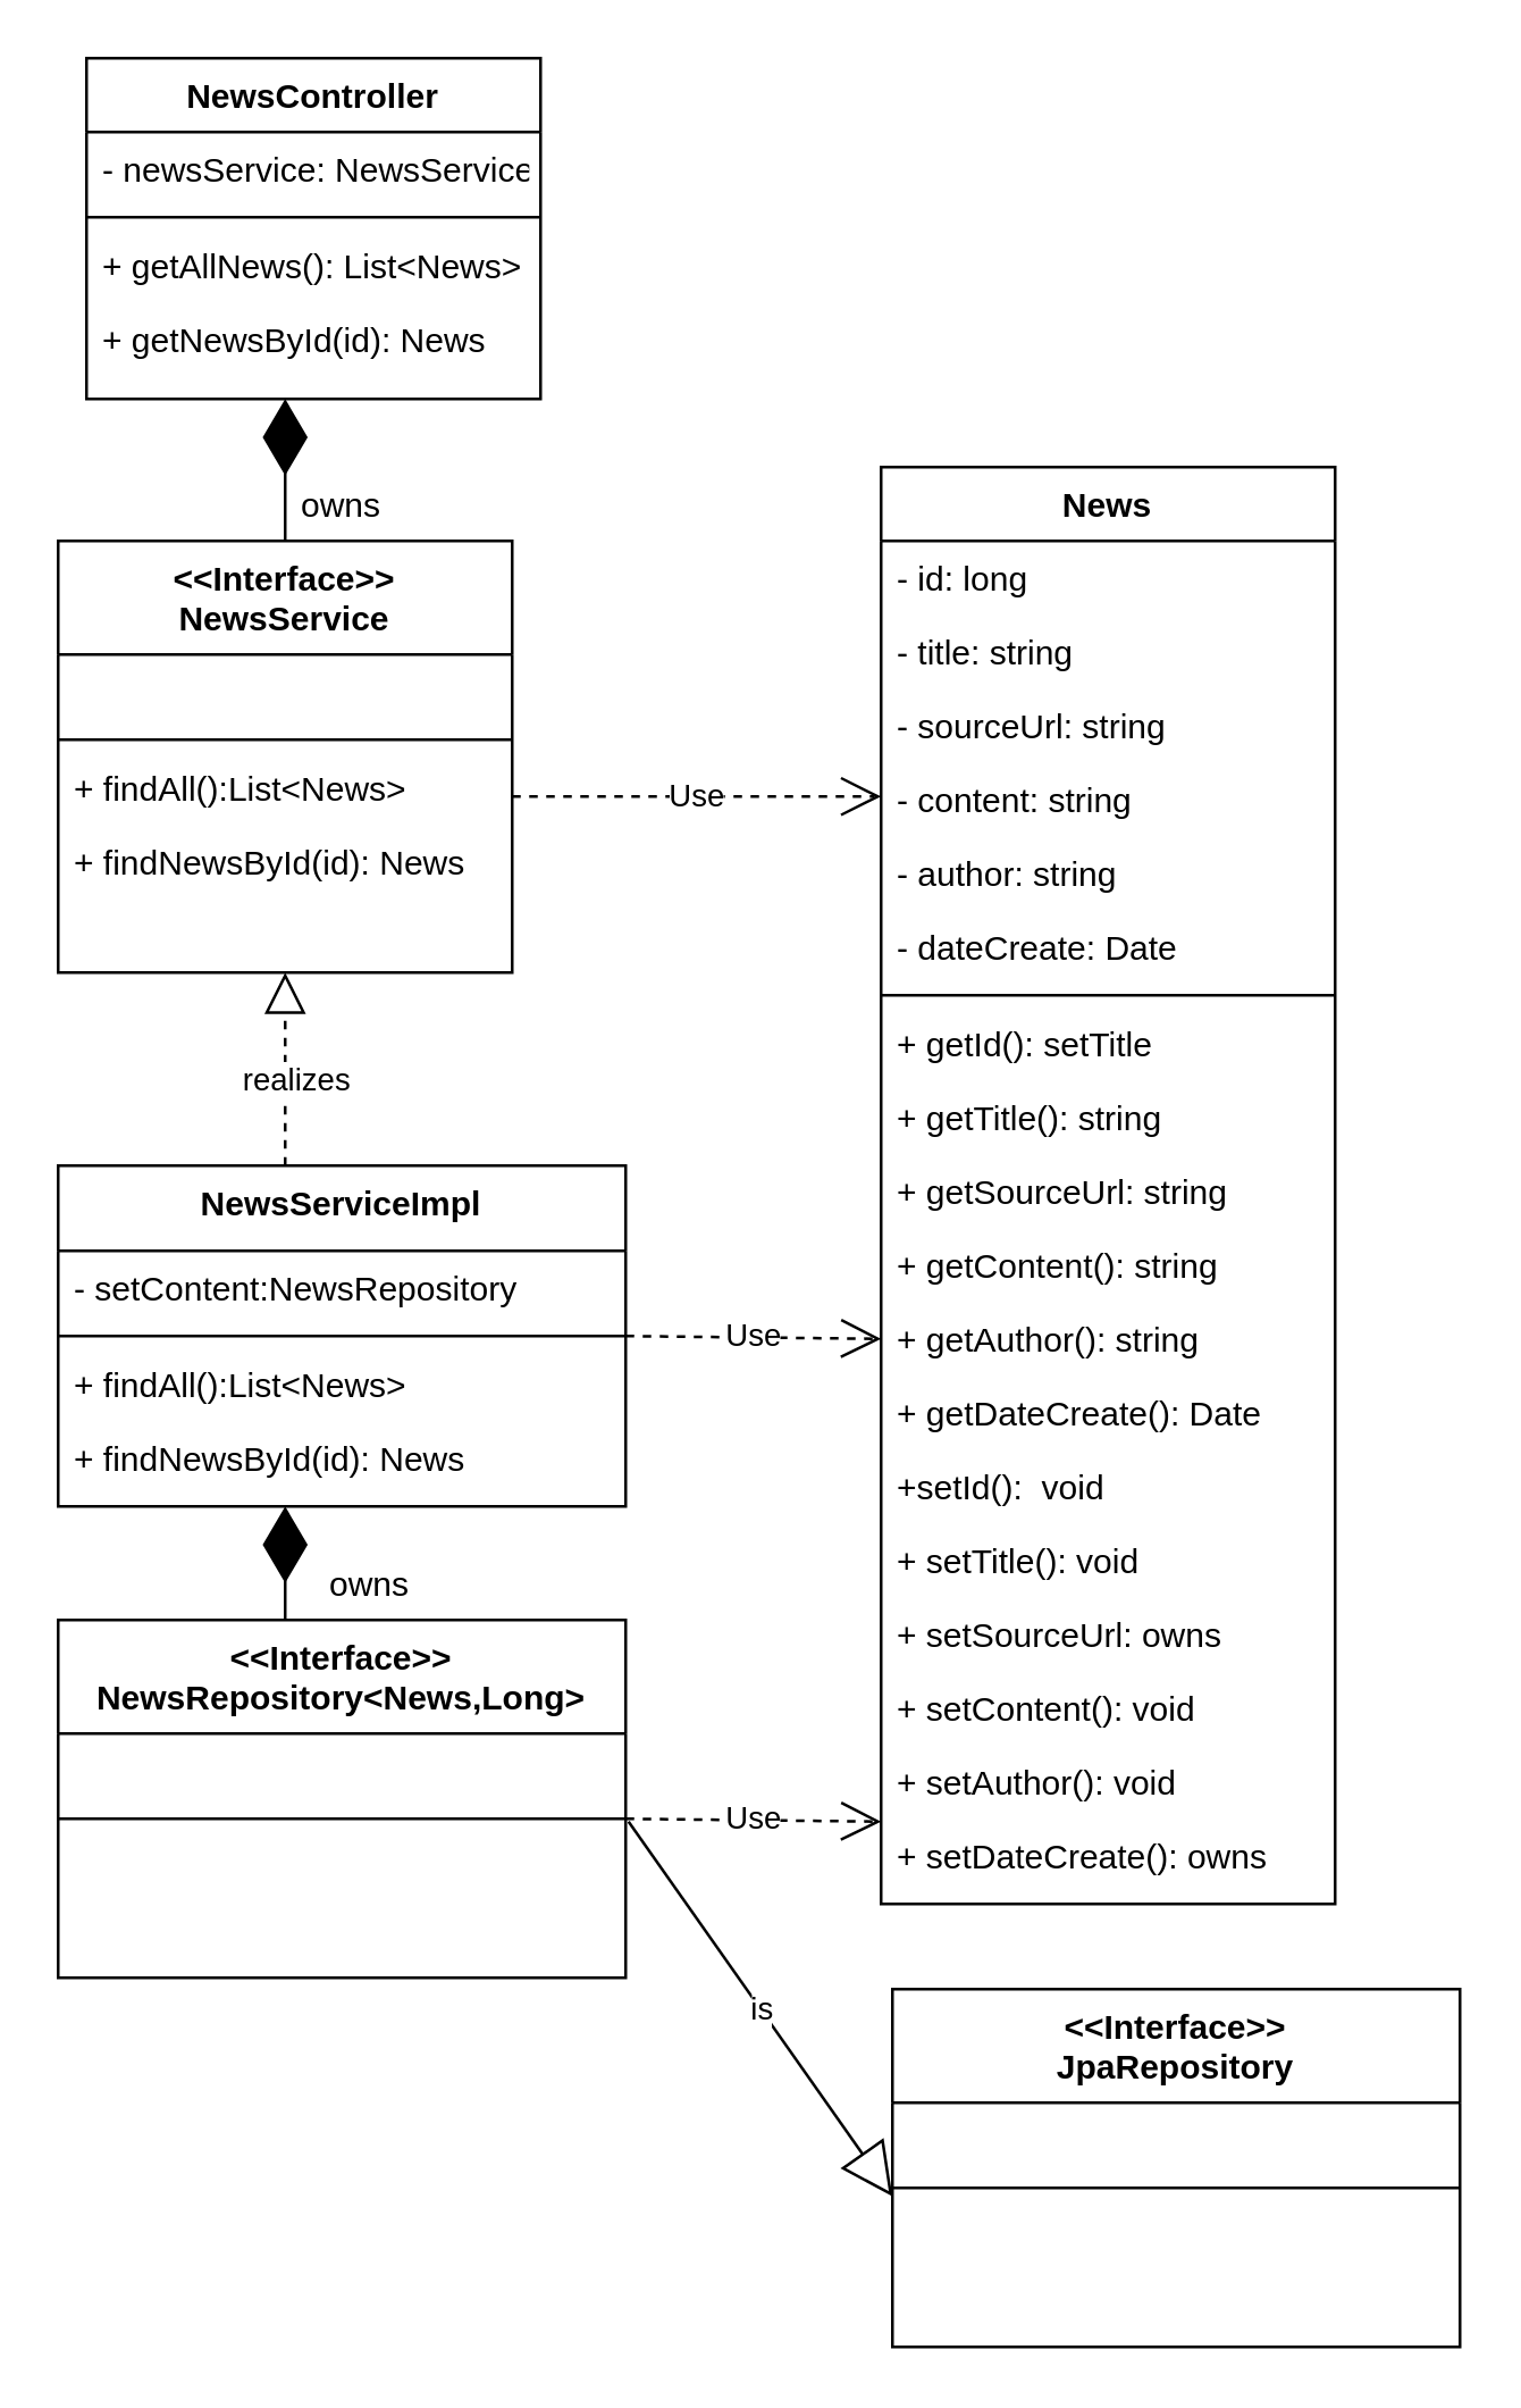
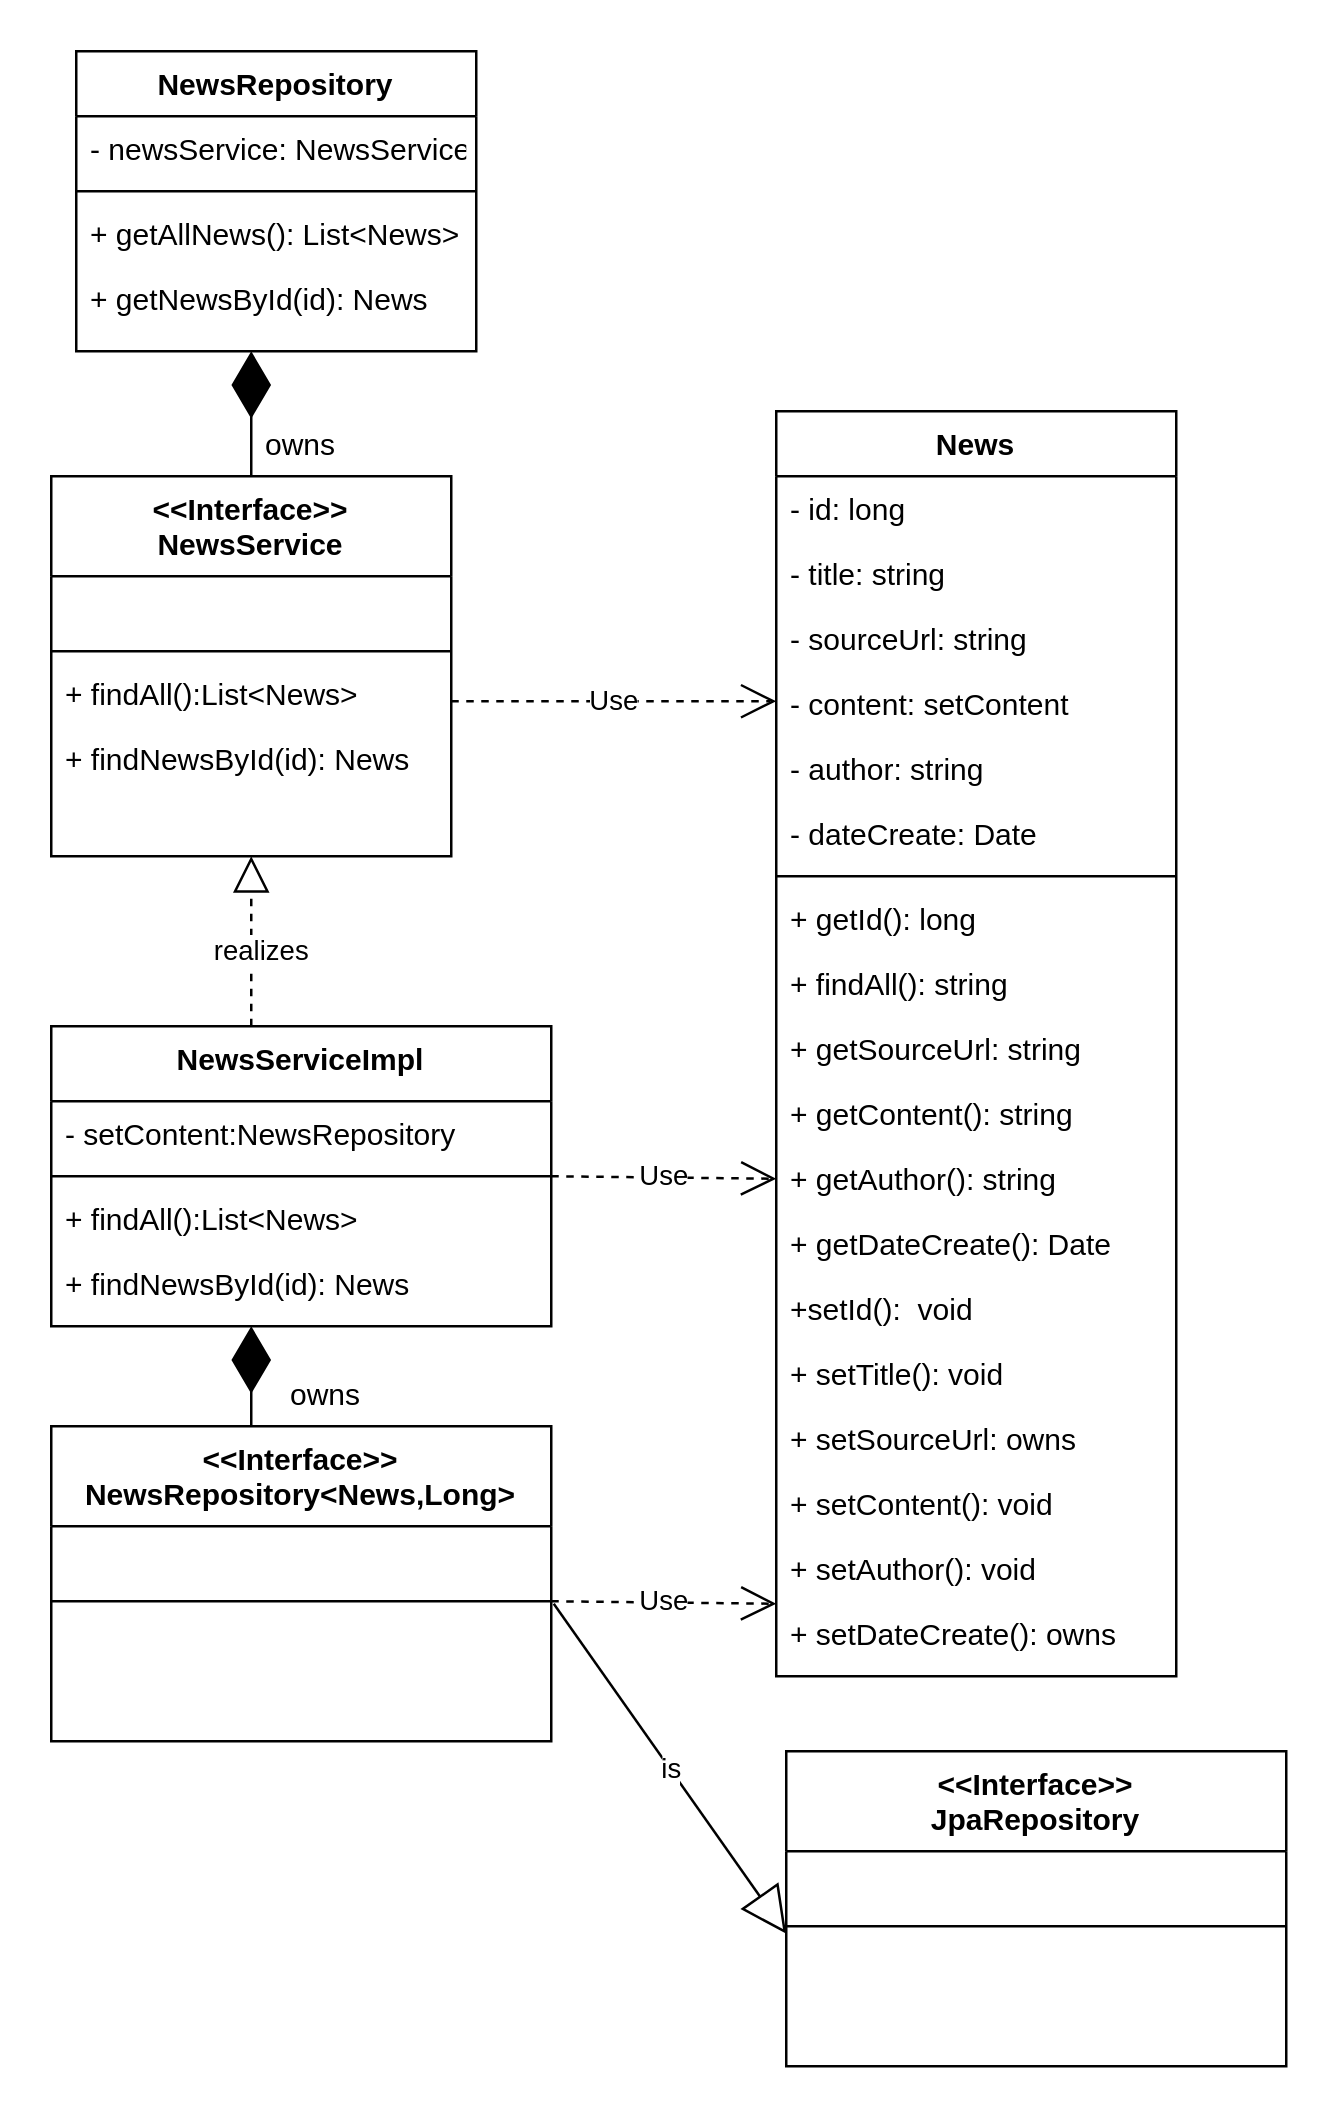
- <mxCell id="2" value="NewsController" style="swimlane;fontStyle=1;align=center;verticalAlign=top;childLayout=stackLayout;horizontal=1;startSize=26;horizontalStack=0;resizeParent=1;resizeLast=0;collapsible=1;marginBottom=0;rounded=0;shadow=0;strokeWidth=1;" parent="1" vertex="1"><mxGeometry x="30" y="20" width="160" height="120" as="geometry"><mxRectangle x="230" y="140" width="160" height="26" as="alternateBounds" /></mxGeometry></mxCell>
+ <mxCell id="2" value="NewsRepository" style="swimlane;fontStyle=1;align=center;verticalAlign=top;childLayout=stackLayout;horizontal=1;startSize=26;horizontalStack=0;resizeParent=1;resizeLast=0;collapsible=1;marginBottom=0;rounded=0;shadow=0;strokeWidth=1;" parent="1" vertex="1"><mxGeometry x="30" y="20" width="160" height="120" as="geometry"><mxRectangle x="230" y="140" width="160" height="26" as="alternateBounds" /></mxGeometry></mxCell>
- <mxCell id="16" value="- content: string" style="text;align=left;verticalAlign=top;spacingLeft=4;spacingRight=4;overflow=hidden;rotatable=0;points=[[0,0.5],[1,0.5]];portConstraint=eastwest;rounded=0;shadow=0;html=0;" parent="12" vertex="1"><mxGeometry y="104" width="160" height="26" as="geometry" /></mxCell>
+ <mxCell id="16" value="- content: setContent" style="text;align=left;verticalAlign=top;spacingLeft=4;spacingRight=4;overflow=hidden;rotatable=0;points=[[0,0.5],[1,0.5]];portConstraint=eastwest;rounded=0;shadow=0;html=0;" parent="12" vertex="1"><mxGeometry y="104" width="160" height="26" as="geometry" /></mxCell>
- <mxCell id="20" value="+ getId(): setTitle" style="text;align=left;verticalAlign=top;spacingLeft=4;spacingRight=4;overflow=hidden;rotatable=0;points=[[0,0.5],[1,0.5]];portConstraint=eastwest;" parent="12" vertex="1"><mxGeometry y="190" width="160" height="26" as="geometry" /></mxCell>
+ <mxCell id="20" value="+ getId(): long" style="text;align=left;verticalAlign=top;spacingLeft=4;spacingRight=4;overflow=hidden;rotatable=0;points=[[0,0.5],[1,0.5]];portConstraint=eastwest;" parent="12" vertex="1"><mxGeometry y="190" width="160" height="26" as="geometry" /></mxCell>
- <mxCell id="21" value="+ getTitle(): string" style="text;align=left;verticalAlign=top;spacingLeft=4;spacingRight=4;overflow=hidden;rotatable=0;points=[[0,0.5],[1,0.5]];portConstraint=eastwest;rounded=0;shadow=0;html=0;" vertex="1" parent="12"><mxGeometry y="216" width="160" height="26" as="geometry" /></mxCell>
+ <mxCell id="21" value="+ findAll(): string" style="text;align=left;verticalAlign=top;spacingLeft=4;spacingRight=4;overflow=hidden;rotatable=0;points=[[0,0.5],[1,0.5]];portConstraint=eastwest;rounded=0;shadow=0;html=0;" vertex="1" parent="12"><mxGeometry y="216" width="160" height="26" as="geometry" /></mxCell>
